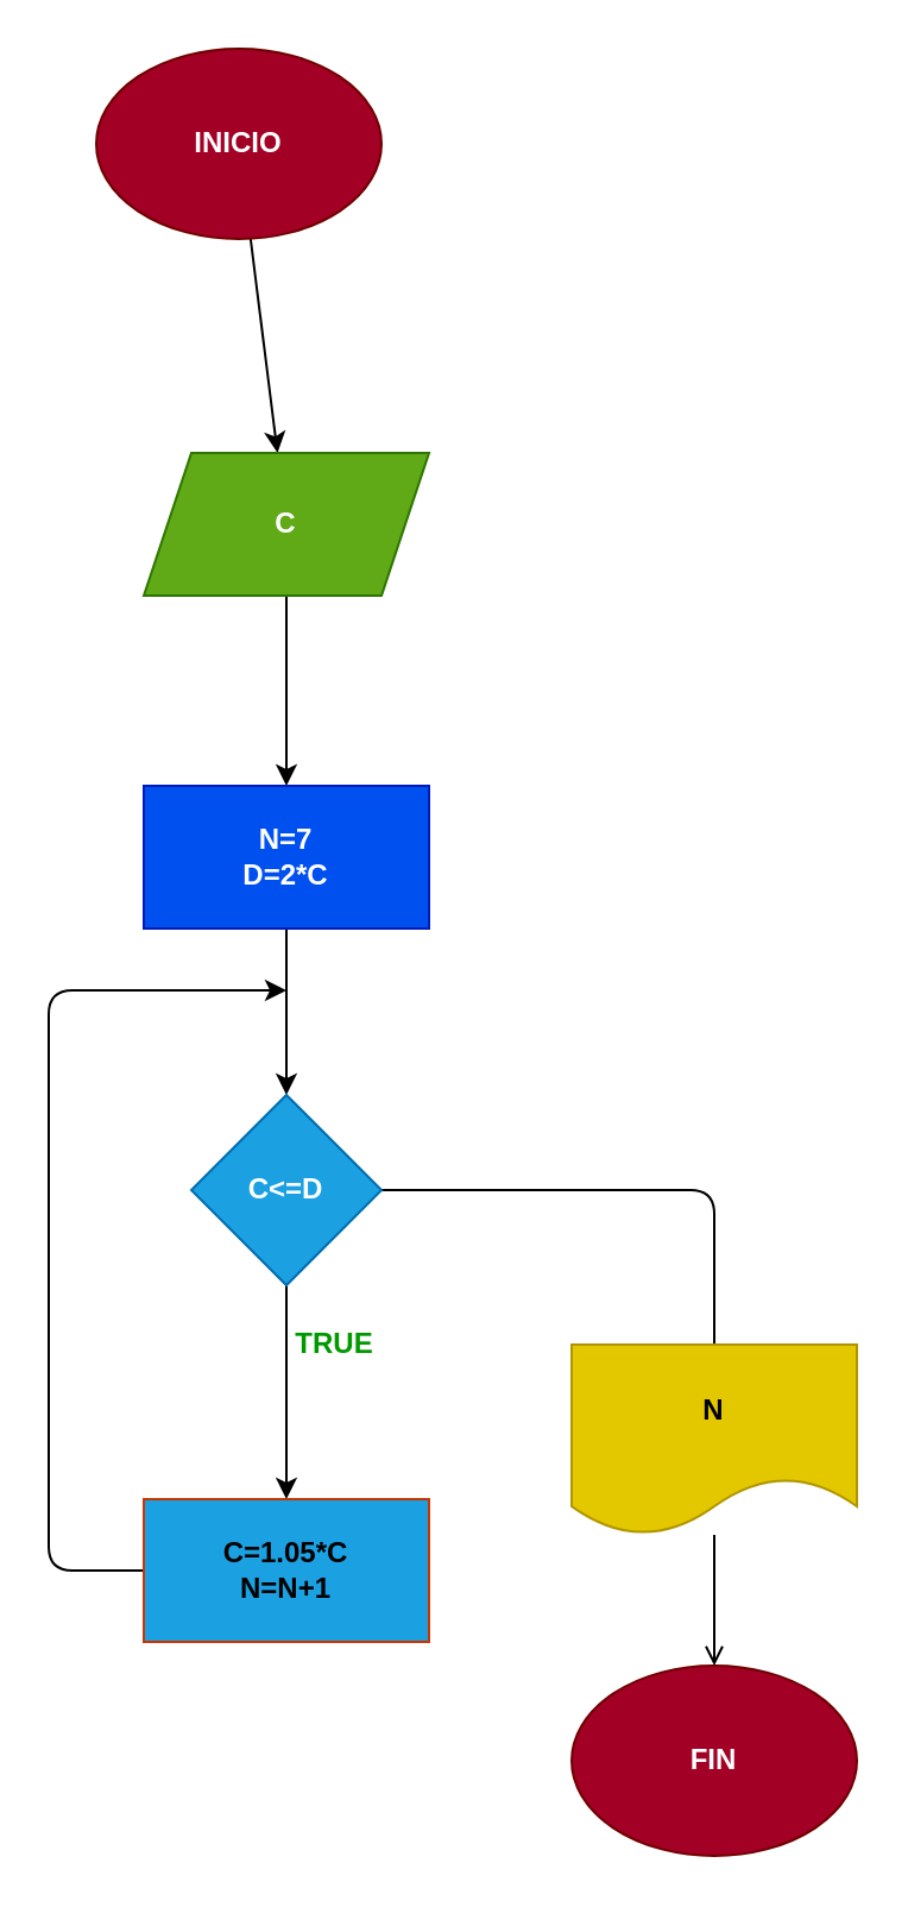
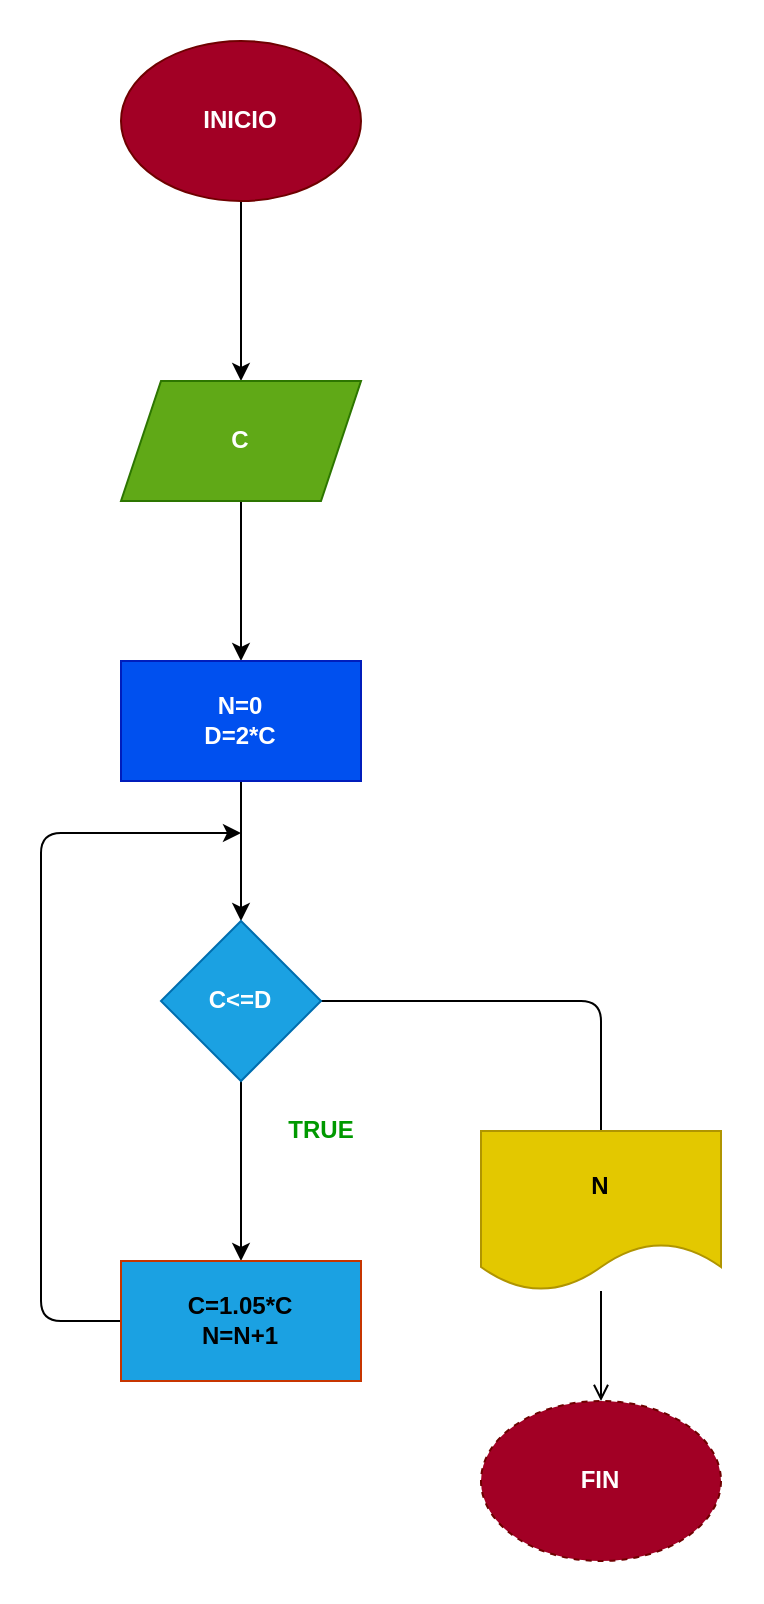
- <mxCell id="3" value="&lt;b&gt;INICIO&lt;/b&gt;" style="ellipse;whiteSpace=wrap;html=1;fillColor=#a20025;fontColor=#ffffff;strokeColor=#6F0000;" vertex="1" parent="1"><mxGeometry x="40" y="20" width="120" height="80" as="geometry" /></mxCell>
+ <mxCell id="3" value="&lt;b&gt;INICIO&lt;/b&gt;" style="ellipse;whiteSpace=wrap;html=1;fillColor=#a20025;fontColor=#ffffff;strokeColor=#6F0000;" vertex="1" parent="1"><mxGeometry x="60" y="20" width="120" height="80" as="geometry" /></mxCell>
- <mxCell id="7" value="&lt;b&gt;N=7&lt;br&gt;D=2*C&lt;/b&gt;" style="whiteSpace=wrap;html=1;fillColor=#0050ef;fontColor=#ffffff;strokeColor=#001DBC;" vertex="1" parent="1"><mxGeometry x="60" y="330" width="120" height="60" as="geometry" /></mxCell>
+ <mxCell id="7" value="&lt;b&gt;N=0&lt;br&gt;D=2*C&lt;/b&gt;" style="whiteSpace=wrap;html=1;fillColor=#0050ef;fontColor=#ffffff;strokeColor=#001DBC;" vertex="1" parent="1"><mxGeometry x="60" y="330" width="120" height="60" as="geometry" /></mxCell>
- <mxCell id="16" value="&lt;font color=&quot;#009900&quot;&gt;&lt;b&gt;TRUE&lt;/b&gt;&lt;/font&gt;" style="text;html=1;align=center;verticalAlign=middle;resizable=0;points=[];autosize=1;strokeColor=none;fillColor=none;" vertex="1" parent="1"><mxGeometry x="110" y="550" width="60" height="30" as="geometry" /></mxCell>
+ <mxCell id="16" value="&lt;font color=&quot;#009900&quot;&gt;&lt;b&gt;TRUE&lt;/b&gt;&lt;/font&gt;" style="text;html=1;align=center;verticalAlign=middle;resizable=0;points=[];autosize=1;strokeColor=none;fillColor=none;" vertex="1" parent="1"><mxGeometry x="130" y="550" width="60" height="30" as="geometry" /></mxCell>
- <mxCell id="15" value="&lt;b&gt;FIN&lt;/b&gt;" style="ellipse;whiteSpace=wrap;html=1;fillColor=#a20025;fontColor=#ffffff;strokeColor=#6F0000;" vertex="1" parent="1"><mxGeometry x="240" y="700" width="120" height="80" as="geometry" /></mxCell>
+ <mxCell id="15" value="&lt;b&gt;FIN&lt;/b&gt;" style="ellipse;whiteSpace=wrap;html=1;fillColor=#a20025;fontColor=#ffffff;strokeColor=#6F0000;dashed=1;" vertex="1" parent="1"><mxGeometry x="240" y="700" width="120" height="80" as="geometry" /></mxCell>
